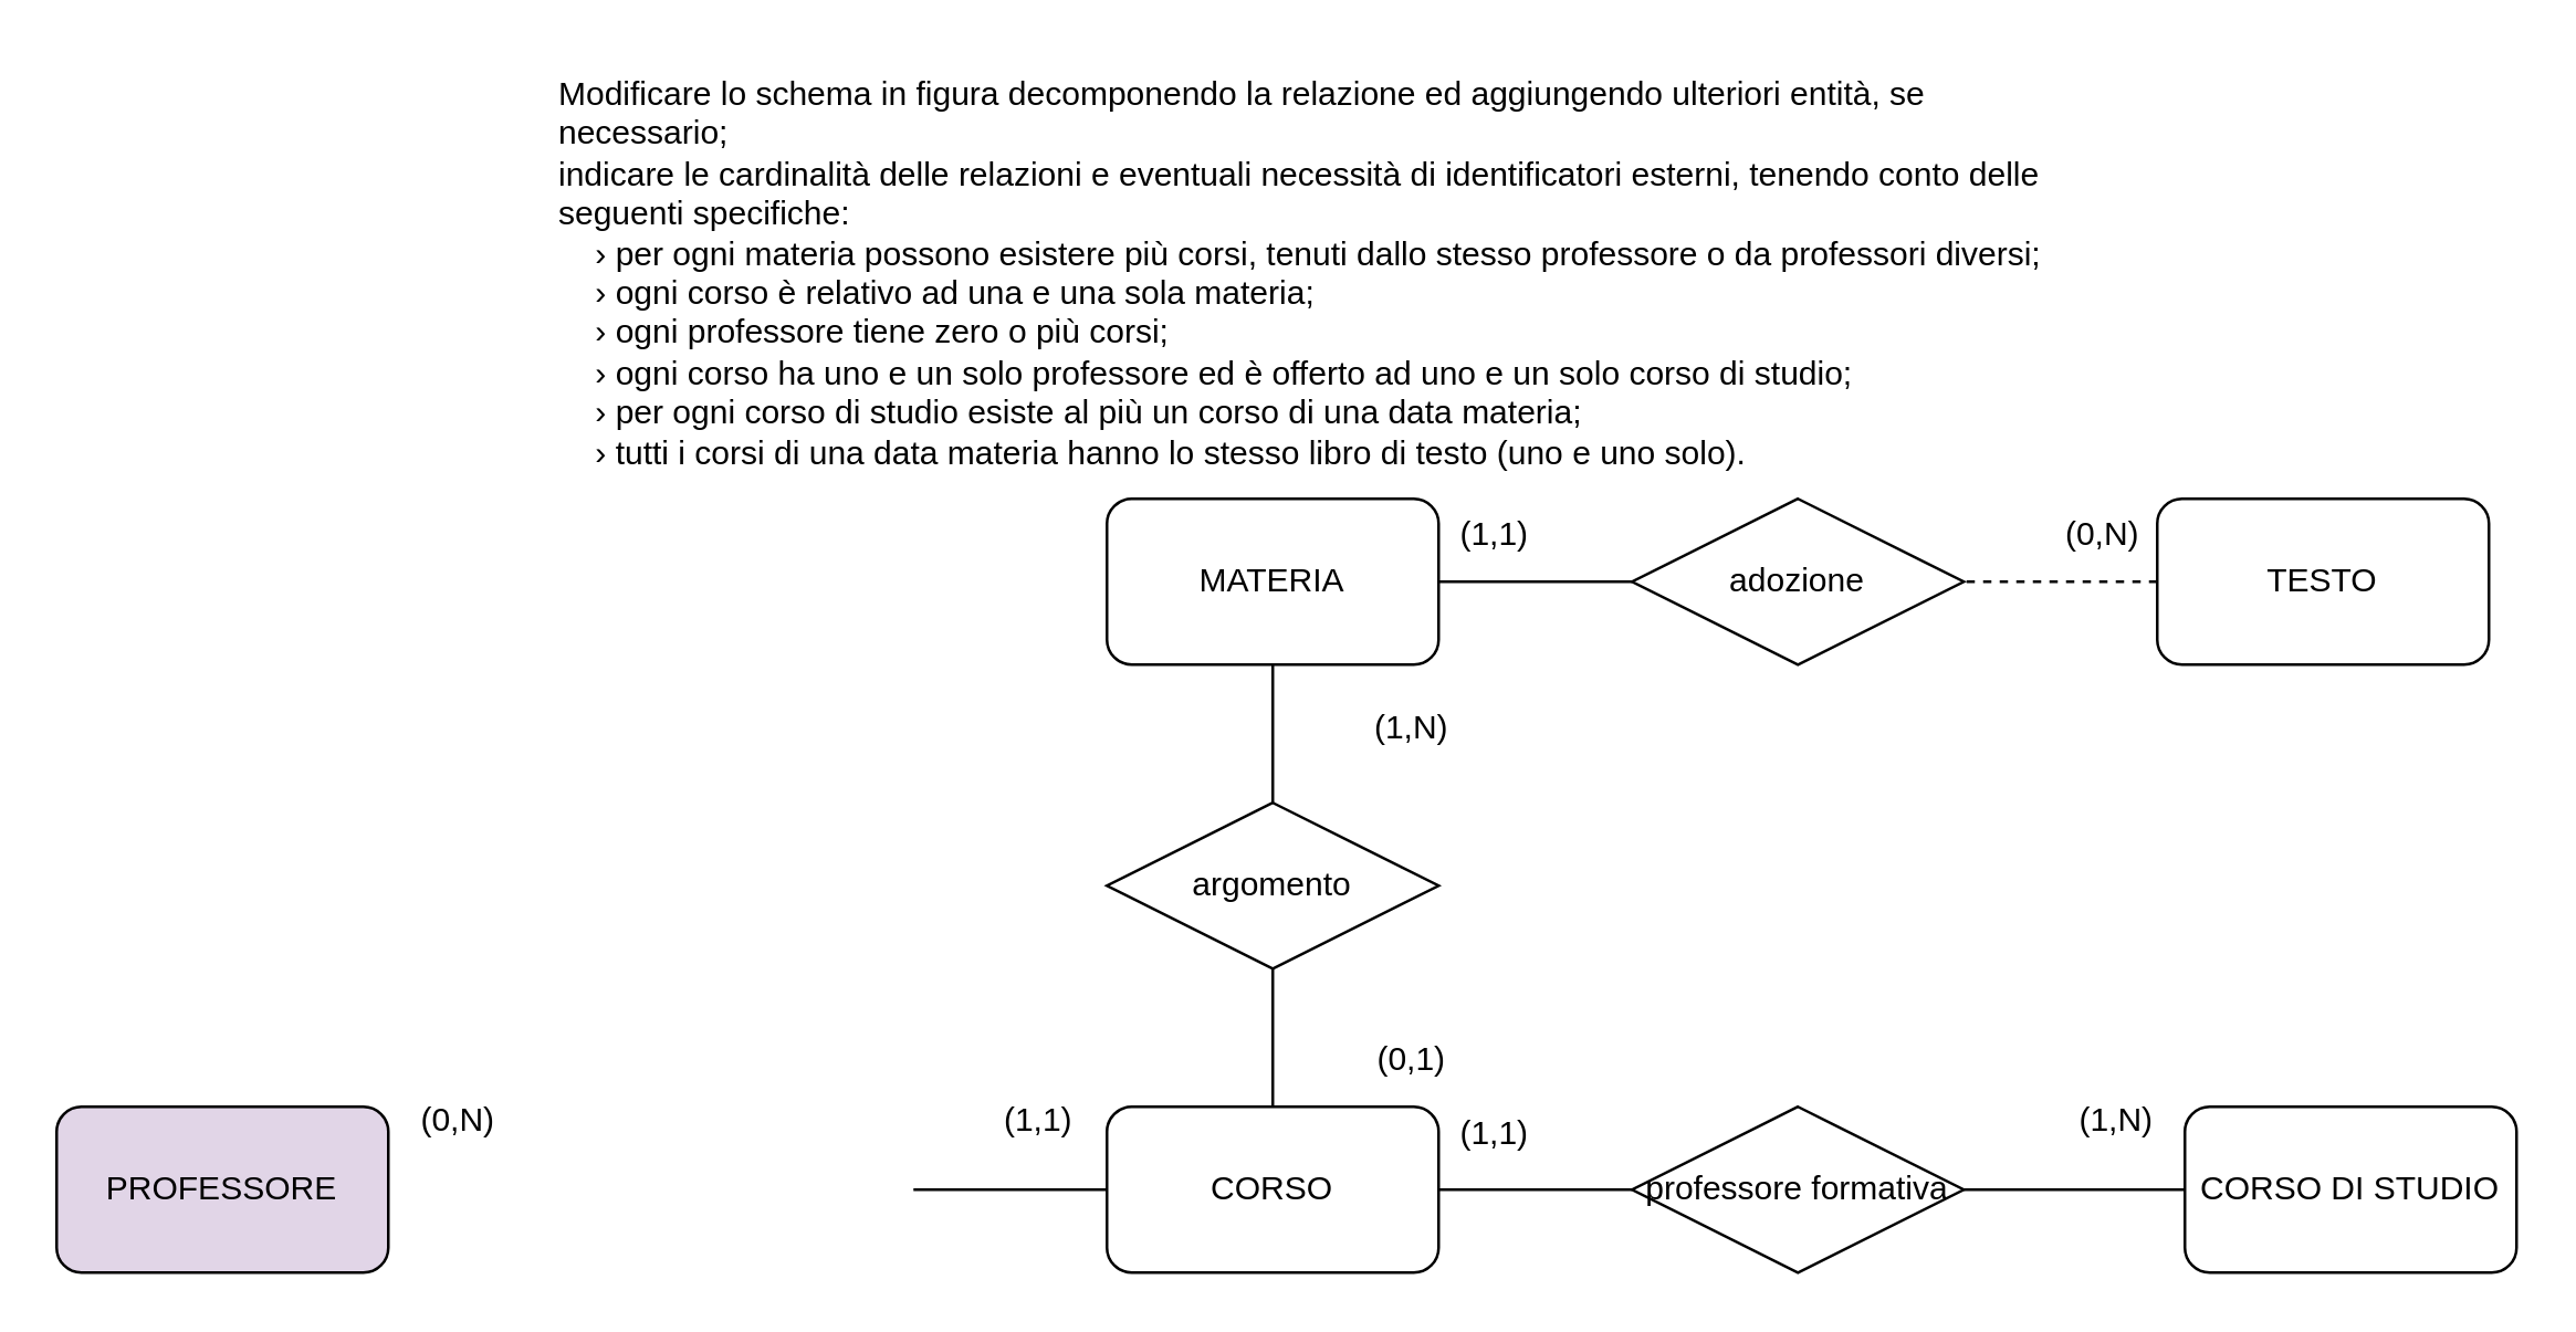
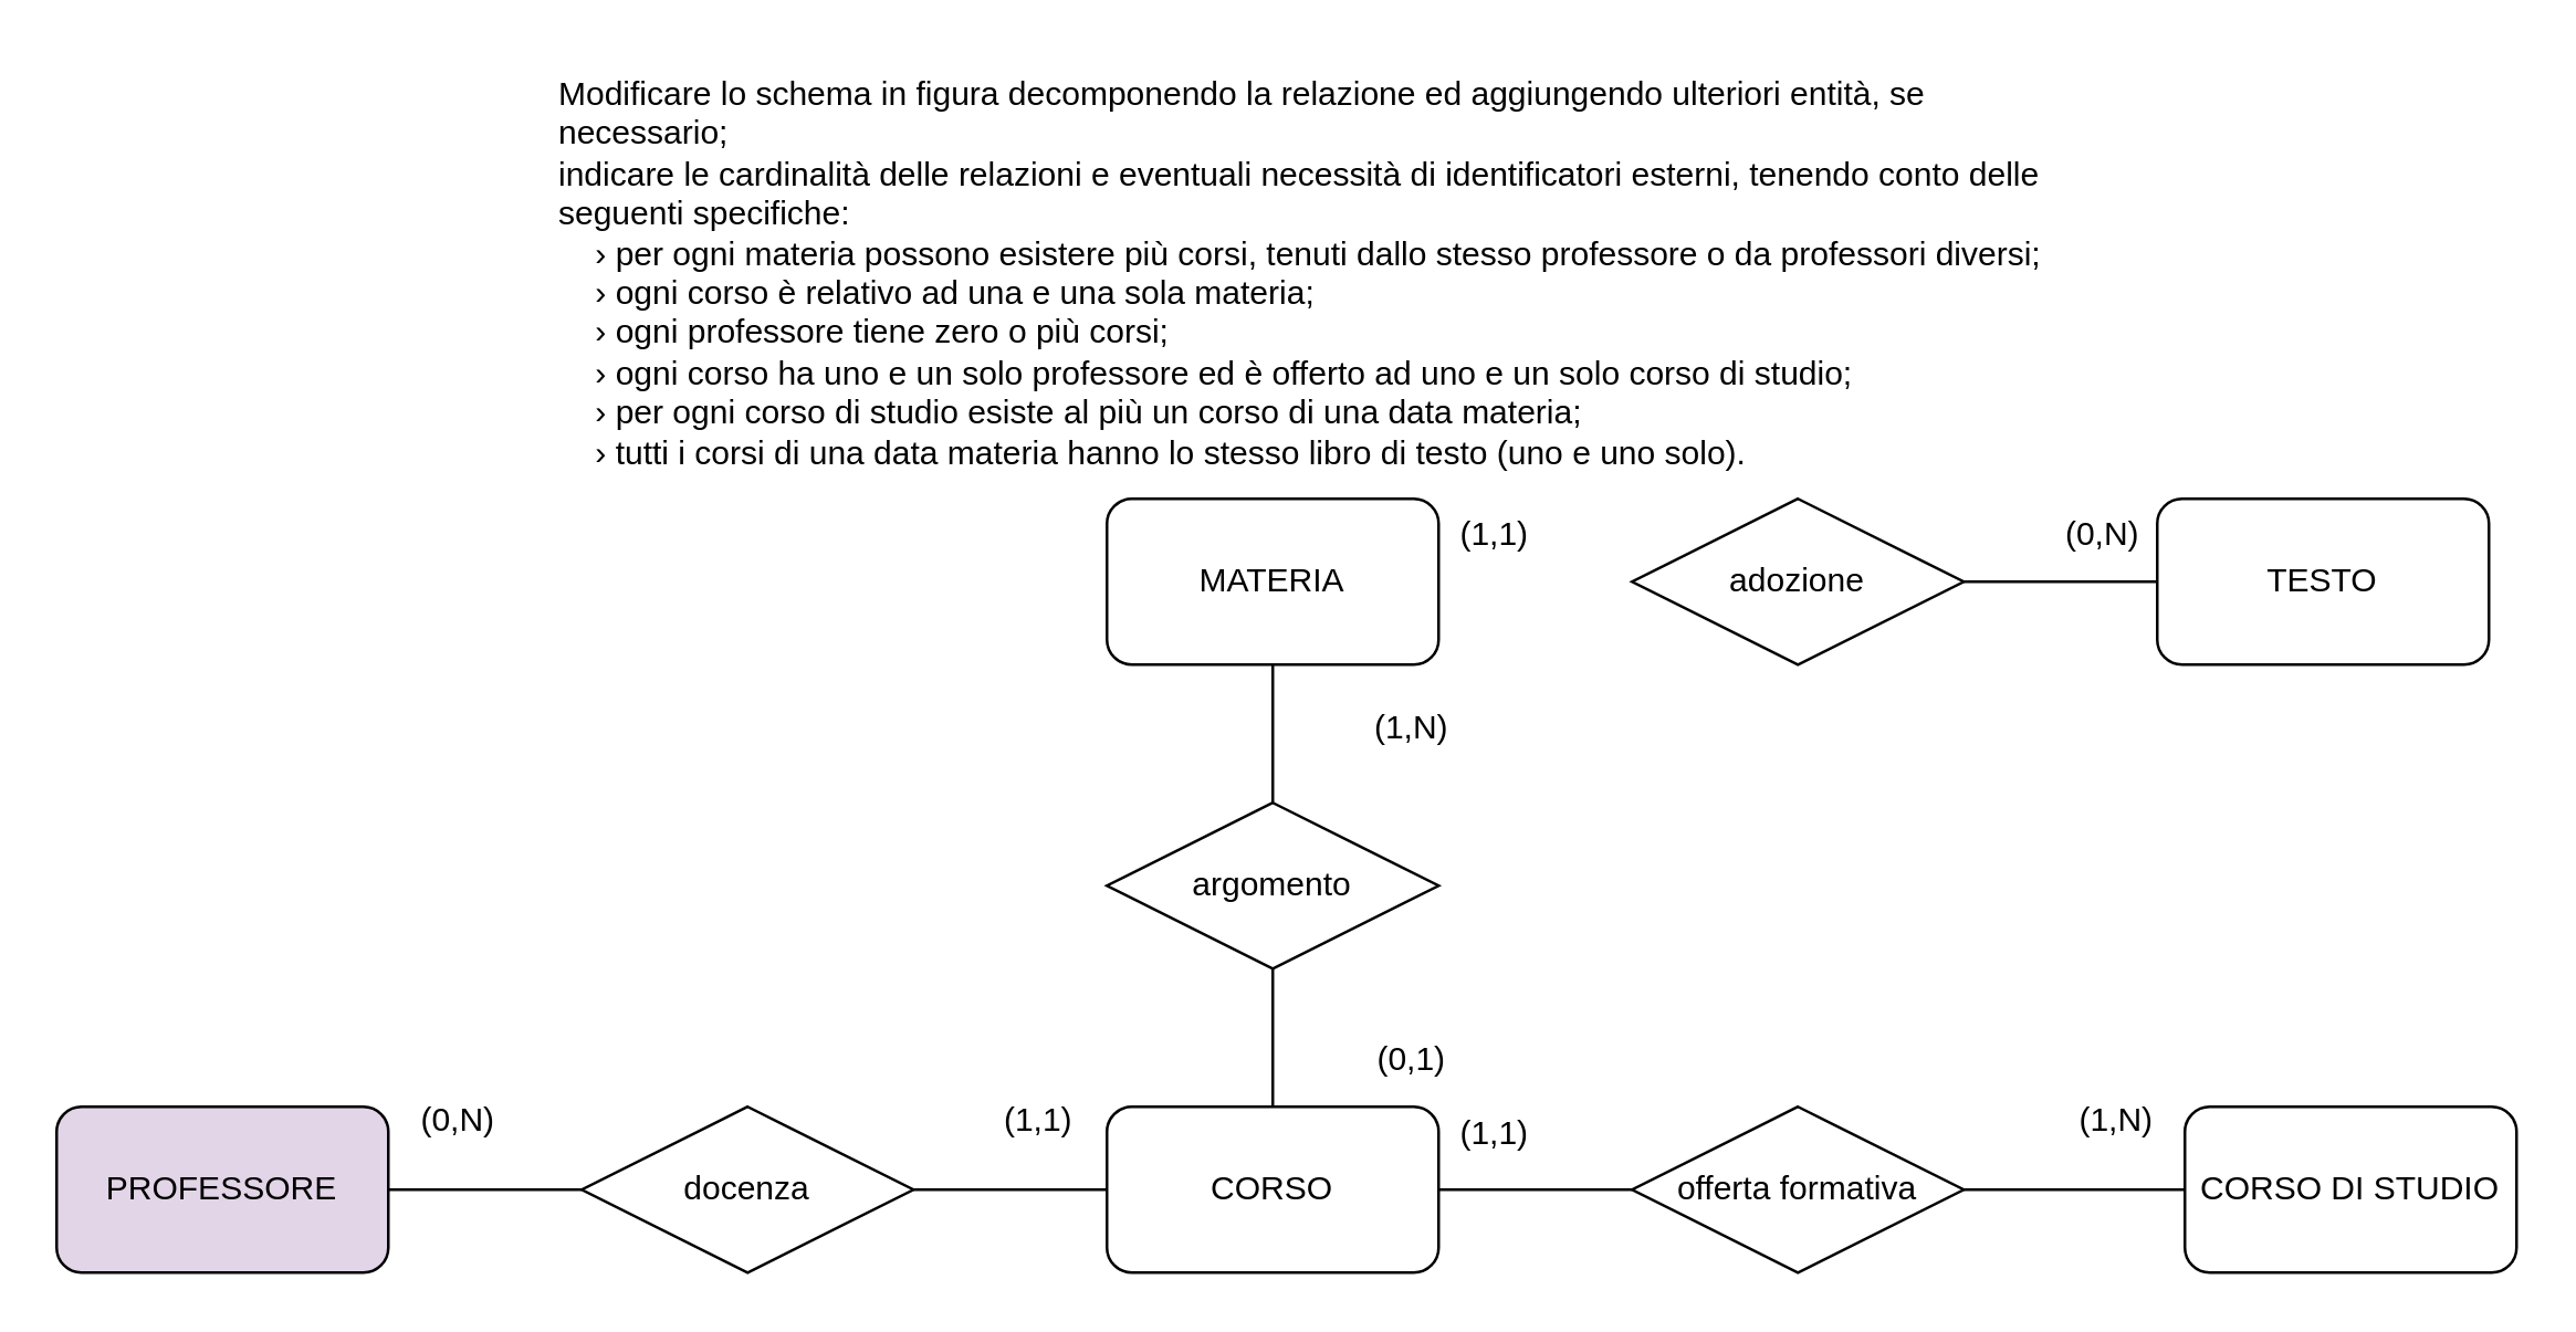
- <mxCell id="25" value="" style="endArrow=none;html=1;rounded=0;exitX=1;exitY=0.5;exitDx=0;exitDy=0;entryX=0;entryY=0.5;entryDx=0;entryDy=0;" edge="1" parent="1" source="6" target="20"><mxGeometry width="50" height="50" relative="1" as="geometry"><mxPoint x="580" y="390" as="sourcePoint" /><mxPoint x="630" y="340" as="targetPoint" /></mxGeometry></mxCell>
- <mxCell id="26" value="" style="endArrow=none;html=1;rounded=0;entryX=1;entryY=0.5;entryDx=0;entryDy=0;exitX=0;exitY=0.5;exitDx=0;exitDy=0;dashed=1;" edge="1" parent="1" source="7" target="20"><mxGeometry width="50" height="50" relative="1" as="geometry"><mxPoint x="580" y="390" as="sourcePoint" /><mxPoint x="630" y="340" as="targetPoint" /></mxGeometry></mxCell>
+ <mxCell id="26" value="" style="endArrow=none;html=1;rounded=0;entryX=1;entryY=0.5;entryDx=0;entryDy=0;exitX=0;exitY=0.5;exitDx=0;exitDy=0;" edge="1" parent="1" source="7" target="20"><mxGeometry width="50" height="50" relative="1" as="geometry"><mxPoint x="580" y="390" as="sourcePoint" /><mxPoint x="630" y="340" as="targetPoint" /></mxGeometry></mxCell>
+ <mxCell id="27" value="" style="endArrow=none;html=1;rounded=0;entryX=1;entryY=0.5;entryDx=0;entryDy=0;exitX=0;exitY=0.5;exitDx=0;exitDy=0;" edge="1" parent="1" source="8" target="3"><mxGeometry width="50" height="50" relative="1" as="geometry"><mxPoint x="380" y="380" as="sourcePoint" /><mxPoint x="430" y="330" as="targetPoint" /></mxGeometry></mxCell>
+ <mxCell id="8" value="docenza" style="shape=rhombus;perimeter=rhombusPerimeter;whiteSpace=wrap;html=1;align=center;" vertex="1" parent="1"><mxGeometry x="210" y="400" width="120" height="60" as="geometry" /></mxCell>
- <mxCell id="12" value="professore formativa" style="shape=rhombus;perimeter=rhombusPerimeter;whiteSpace=wrap;html=1;align=center;" vertex="1" parent="1"><mxGeometry x="590" y="400" width="120" height="60" as="geometry" /></mxCell>
+ <mxCell id="12" value="offerta formativa" style="shape=rhombus;perimeter=rhombusPerimeter;whiteSpace=wrap;html=1;align=center;" vertex="1" parent="1"><mxGeometry x="590" y="400" width="120" height="60" as="geometry" /></mxCell>
